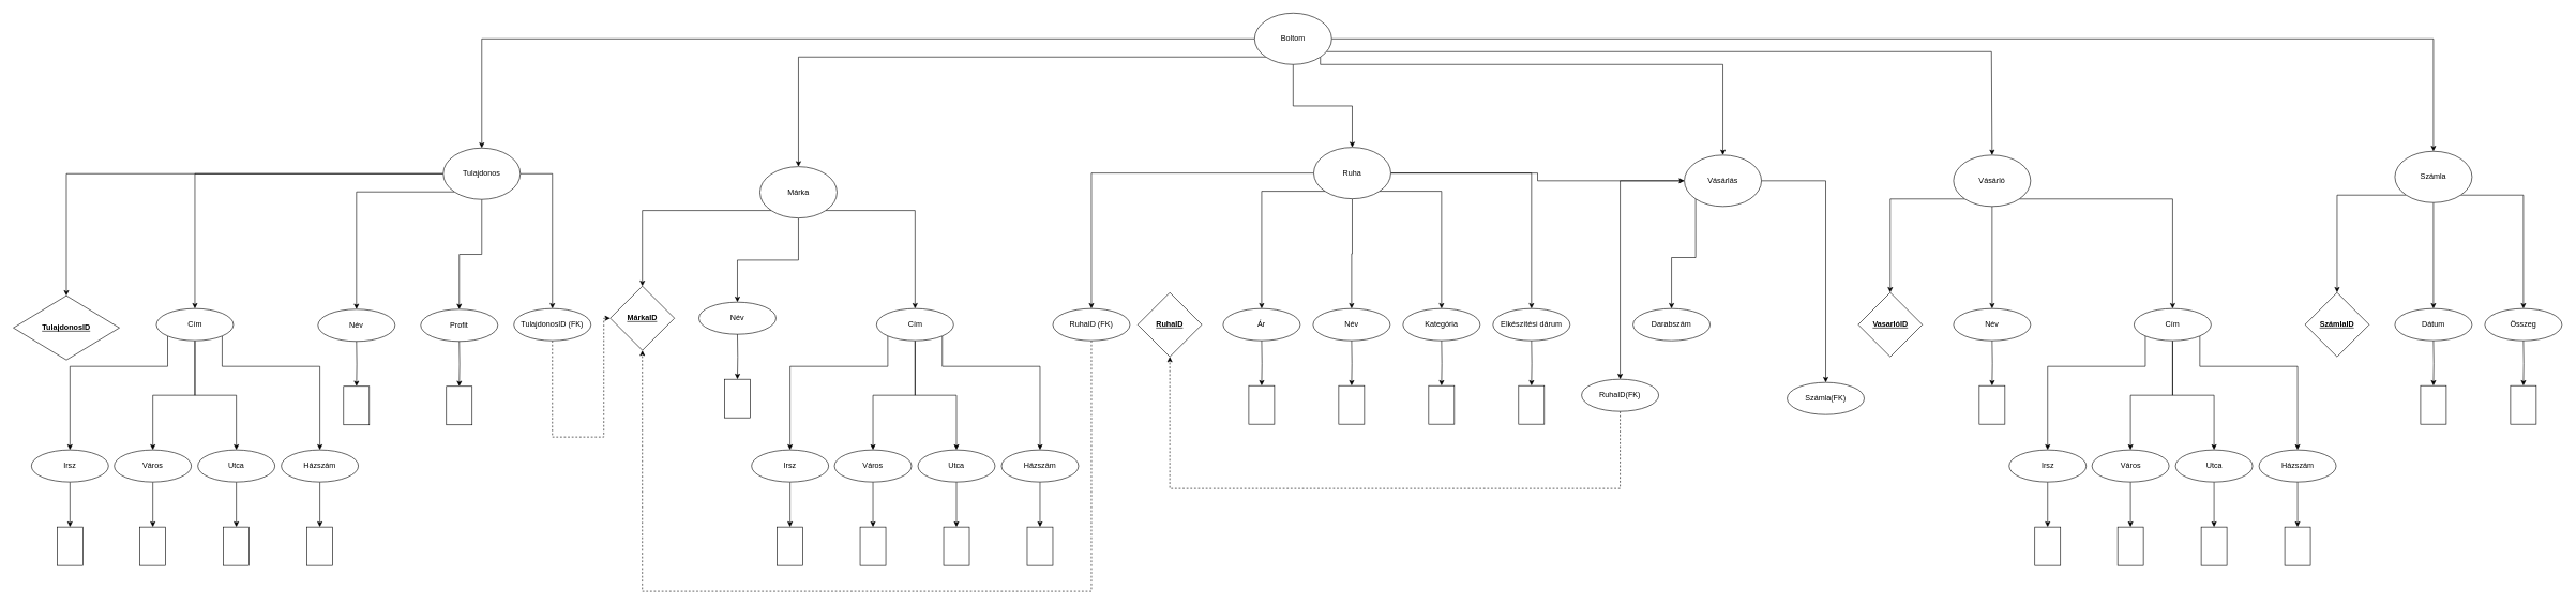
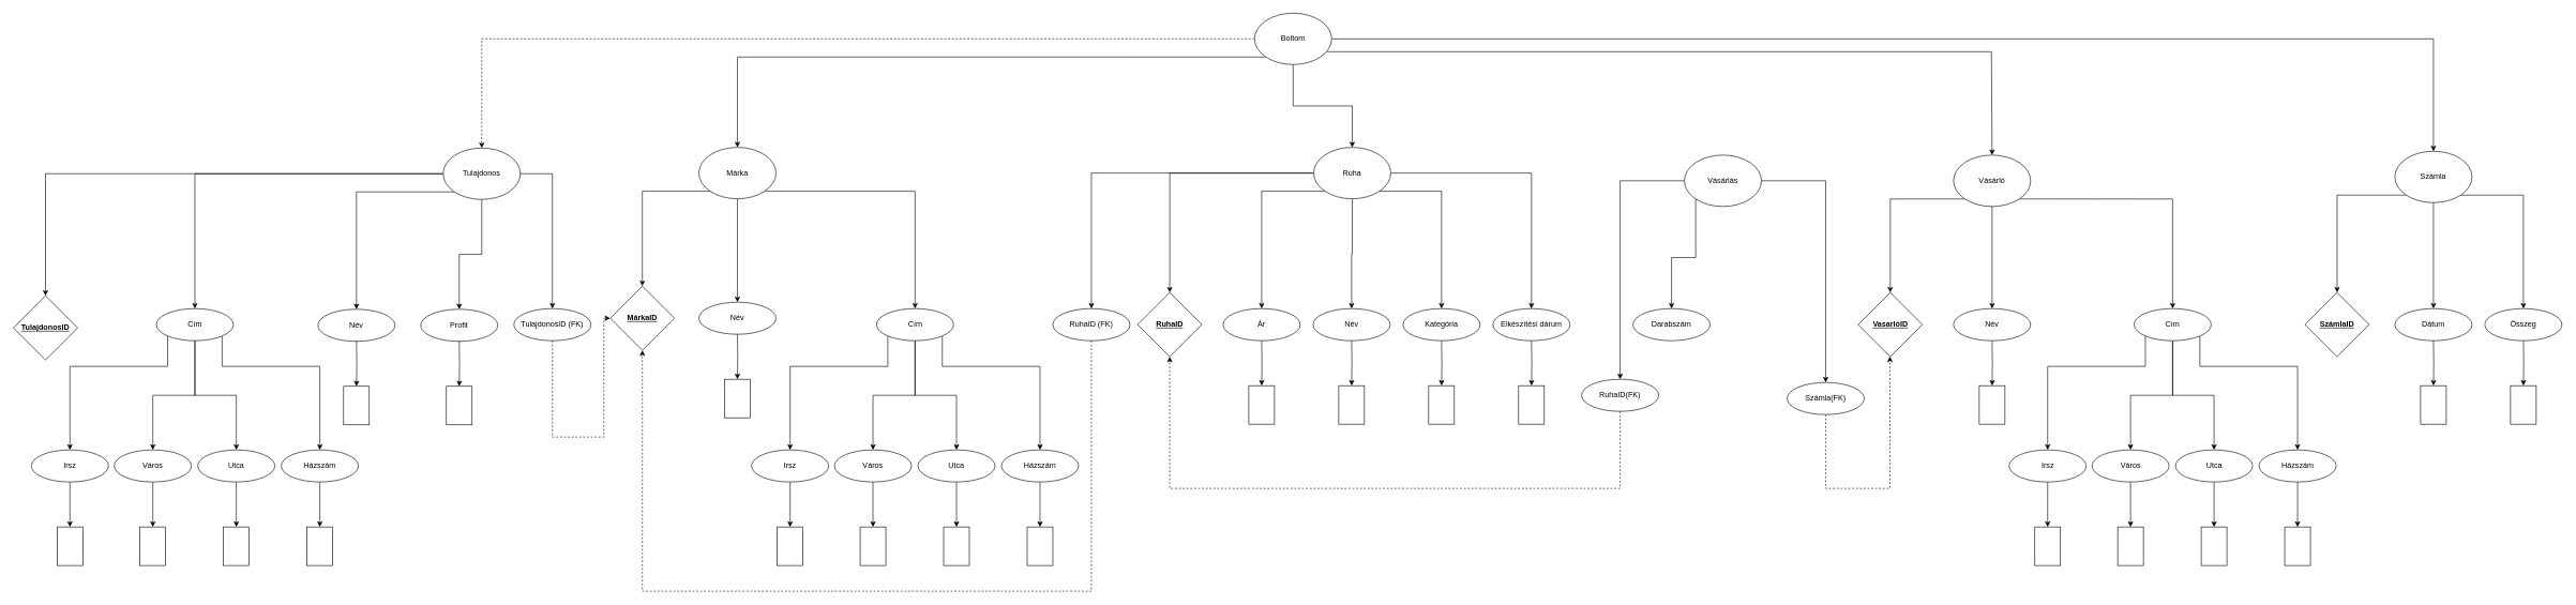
- <mxCell id="51" style="edgeStyle=orthogonalEdgeStyle;rounded=0;orthogonalLoop=1;jettySize=auto;html=1;entryX=0.5;entryY=0;entryDx=0;entryDy=0;" parent="1" source="57" target="39" edge="1"><mxGeometry relative="1" as="geometry" /></mxCell>
+ <mxCell id="51" style="edgeStyle=orthogonalEdgeStyle;rounded=0;orthogonalLoop=1;jettySize=auto;html=1;entryX=0.5;entryY=0;entryDx=0;entryDy=0;dashed=1;" parent="1" source="57" target="39" edge="1"><mxGeometry relative="1" as="geometry" /></mxCell>
- <mxCell id="56" style="edgeStyle=orthogonalEdgeStyle;rounded=0;orthogonalLoop=1;jettySize=auto;html=1;exitX=1;exitY=1;exitDx=0;exitDy=0;entryX=0.5;entryY=0;entryDx=0;entryDy=0;" parent="1" source="57" target="65" edge="1"><mxGeometry relative="1" as="geometry"><Array as="points"><mxPoint x="2054" y="100" /><mxPoint x="2681" y="100" /></Array></mxGeometry></mxCell>
- <mxCell id="45" style="edgeStyle=orthogonalEdgeStyle;rounded=0;orthogonalLoop=1;jettySize=auto;html=1;" edge="1" parent="1" source="46" target="65"><mxGeometry relative="1" as="geometry" /></mxCell>
+ <mxCell id="45" style="edgeStyle=orthogonalEdgeStyle;rounded=0;orthogonalLoop=1;jettySize=auto;html=1;entryX=0.5;entryY=0;entryDx=0;entryDy=0;" edge="1" parent="1" source="46" target="75"><mxGeometry relative="1" as="geometry" /></mxCell>
- <mxCell id="16" value="Márka" style="ellipse;whiteSpace=wrap;html=1;" parent="1" vertex="1"><mxGeometry x="1182" y="259" width="120" height="80" as="geometry" /></mxCell>
+ <mxCell id="16" value="Márka" style="ellipse;whiteSpace=wrap;html=1;" parent="1" vertex="1"><mxGeometry x="1087" y="229" width="120" height="80" as="geometry" /></mxCell>
- <mxCell id="76" value="&lt;span style=&quot;font-weight: 700; text-decoration-line: underline;&quot;&gt;TulajdonosID&lt;/span&gt;" style="rhombus;whiteSpace=wrap;html=1;" parent="1" vertex="1"><mxGeometry x="20" y="460" width="165" height="100" as="geometry" /></mxCell>
+ <mxCell id="76" value="&lt;span style=&quot;font-weight: 700; text-decoration-line: underline;&quot;&gt;TulajdonosID&lt;/span&gt;" style="rhombus;whiteSpace=wrap;html=1;" parent="1" vertex="1"><mxGeometry x="20" y="460" width="100" height="100" as="geometry" /></mxCell>
+ <mxCell id="129" style="edgeStyle=orthogonalEdgeStyle;rounded=0;orthogonalLoop=1;jettySize=auto;html=1;dashed=1;" edge="1" parent="1" source="130" target="72"><mxGeometry relative="1" as="geometry"><mxPoint x="2981" y="590" as="targetPoint" /><Array as="points"><mxPoint x="2841" y="760" /><mxPoint x="2941" y="760" /></Array></mxGeometry></mxCell>
